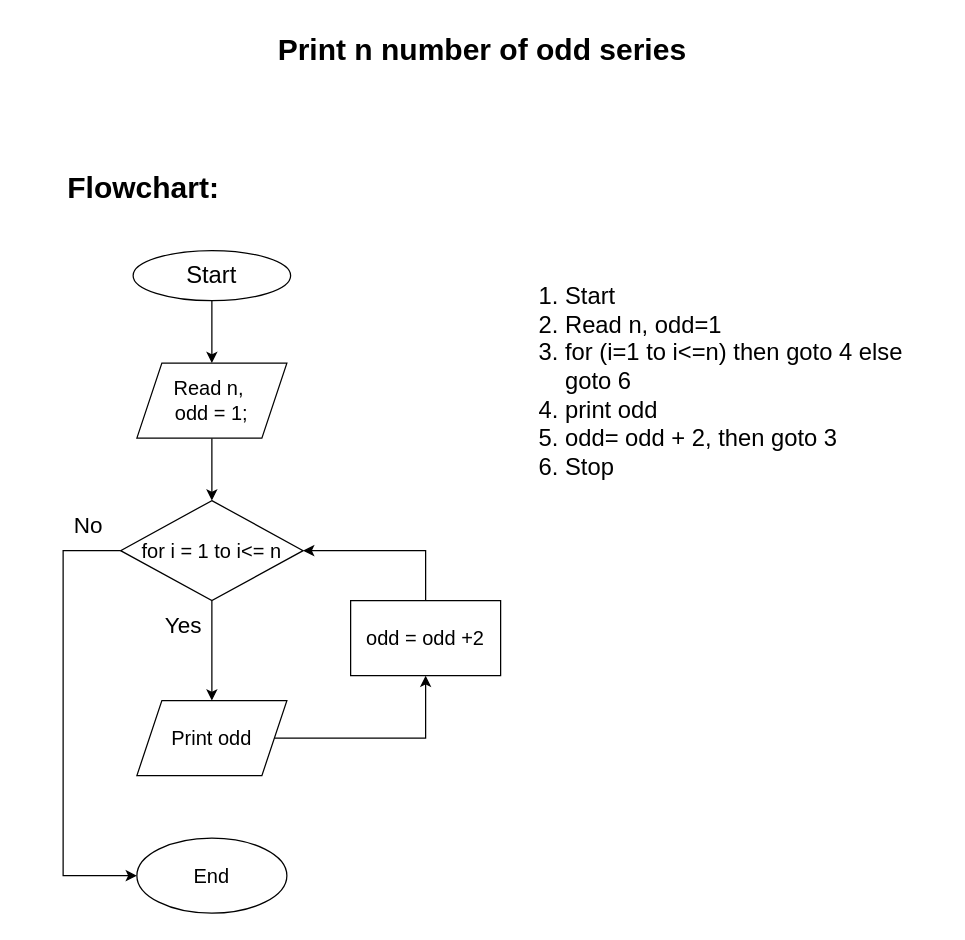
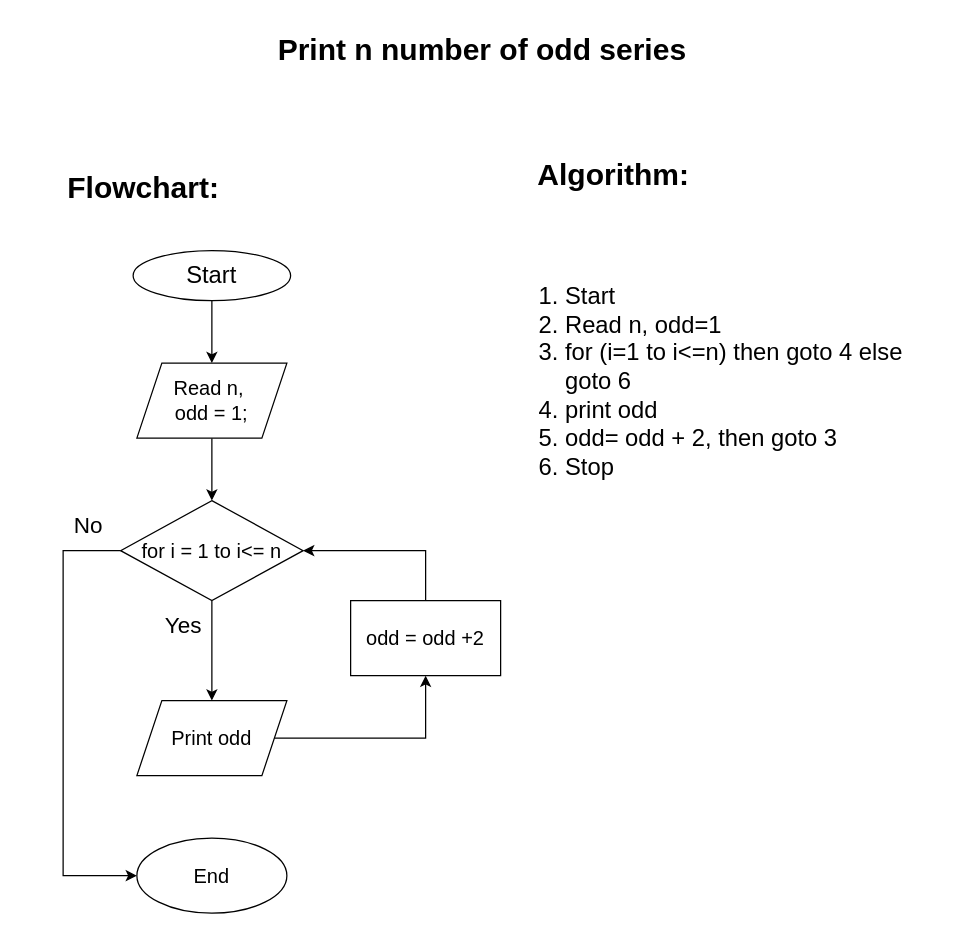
+ <mxCell id="4" value="Algorithm:" style="text;strokeColor=none;fillColor=none;html=1;fontSize=24;fontStyle=1;verticalAlign=middle;align=center;" parent="1" vertex="1"><mxGeometry x="440" y="120" width="100" height="40" as="geometry" /></mxCell>
